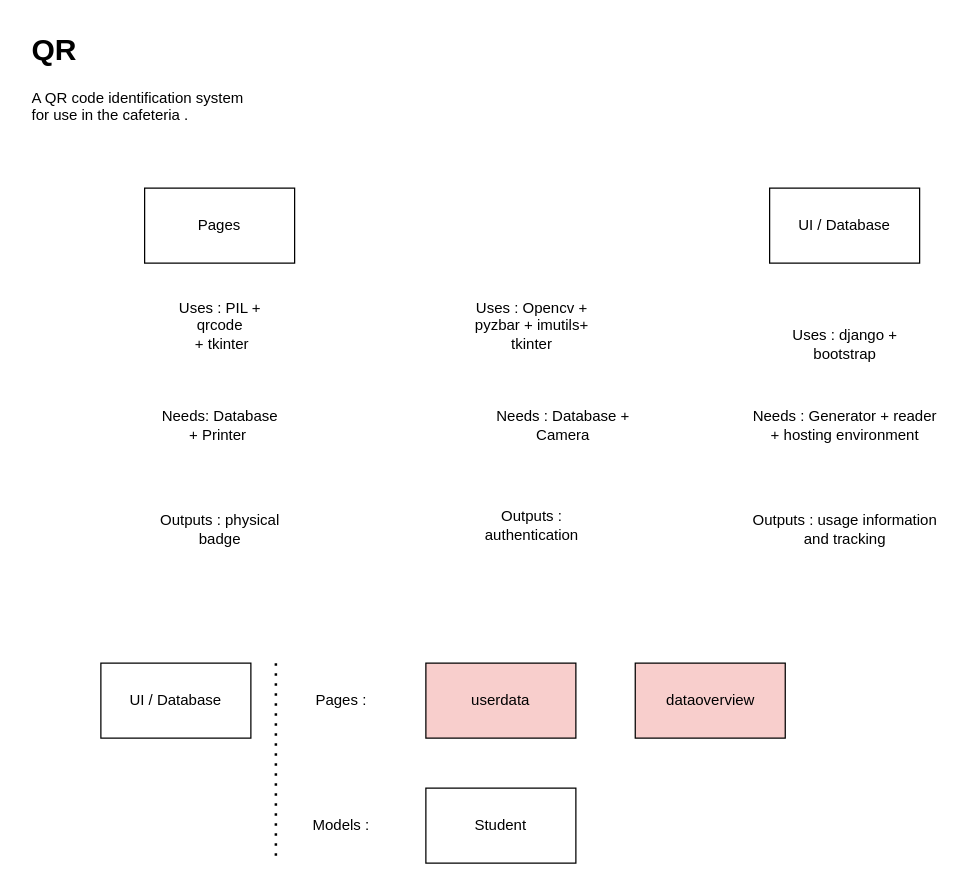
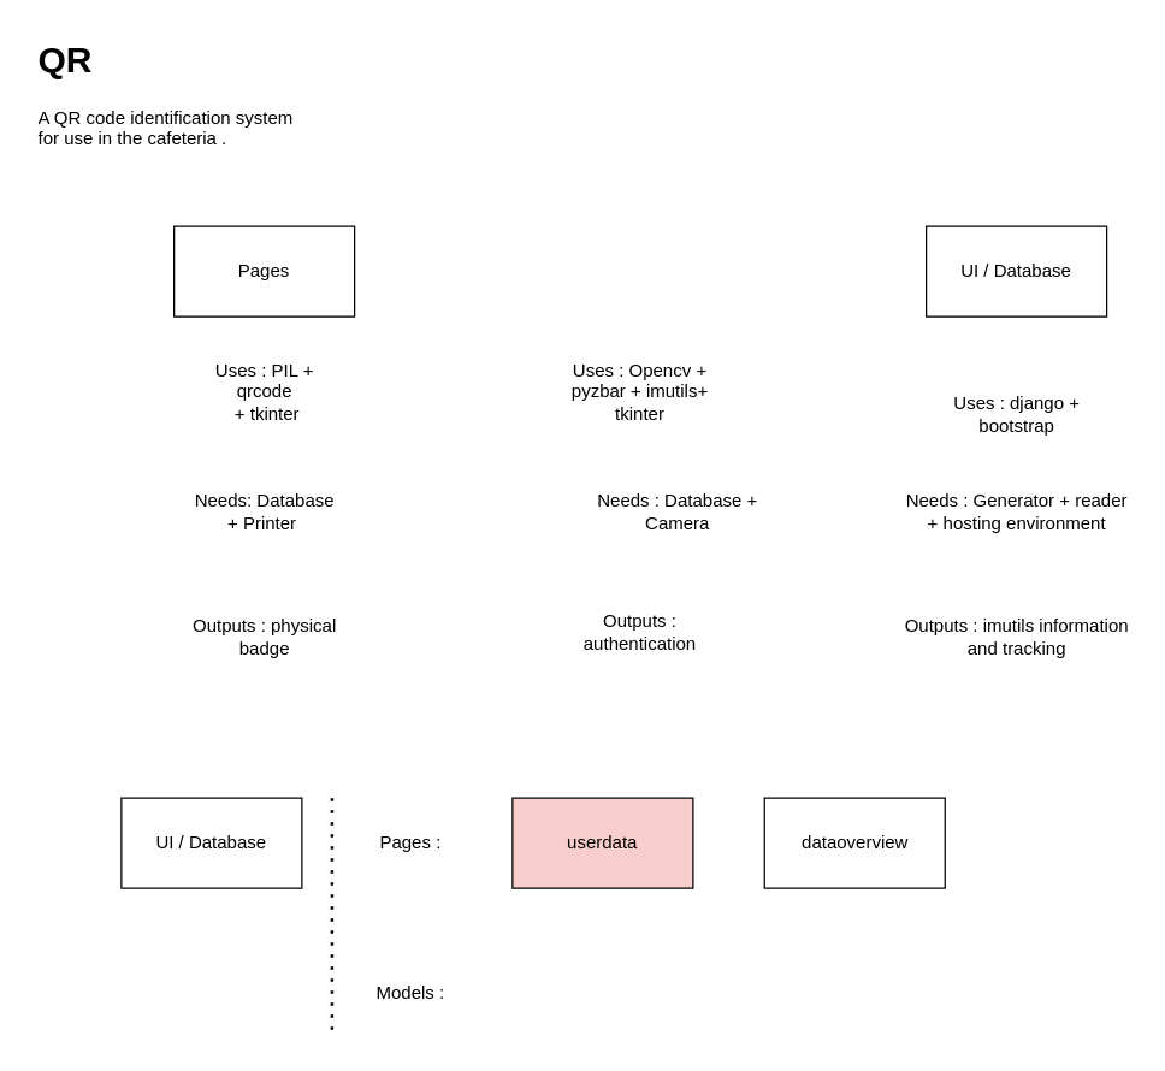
- <mxCell id="13" value="Outputs : usage information and tracking " style="text;html=1;strokeColor=none;fillColor=none;align=center;verticalAlign=middle;whiteSpace=wrap;rounded=0;" vertex="1" parent="1"><mxGeometry x="598.75" y="395" width="152.5" height="55" as="geometry" /></mxCell>
+ <mxCell id="13" value="Outputs : imutils information and tracking " style="text;html=1;strokeColor=none;fillColor=none;align=center;verticalAlign=middle;whiteSpace=wrap;rounded=0;" vertex="1" parent="1"><mxGeometry x="598.75" y="395" width="152.5" height="55" as="geometry" /></mxCell>
- <mxCell id="17" value="dataoverview" style="rounded=0;whiteSpace=wrap;html=1;fillColor=#f8cecc;" vertex="1" parent="1"><mxGeometry x="507.5" y="530" width="120" height="60" as="geometry" /></mxCell>
+ <mxCell id="17" value="dataoverview" style="rounded=0;whiteSpace=wrap;html=1;" vertex="1" parent="1"><mxGeometry x="507.5" y="530" width="120" height="60" as="geometry" /></mxCell>
- <mxCell id="19" value="Student" style="rounded=0;whiteSpace=wrap;html=1;" vertex="1" parent="1"><mxGeometry x="340" y="630" width="120" height="60" as="geometry" /></mxCell>
